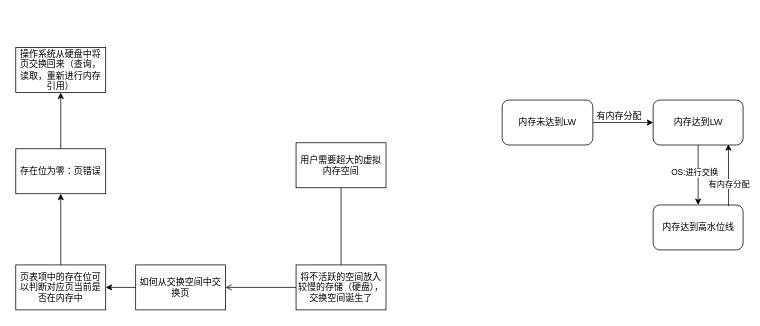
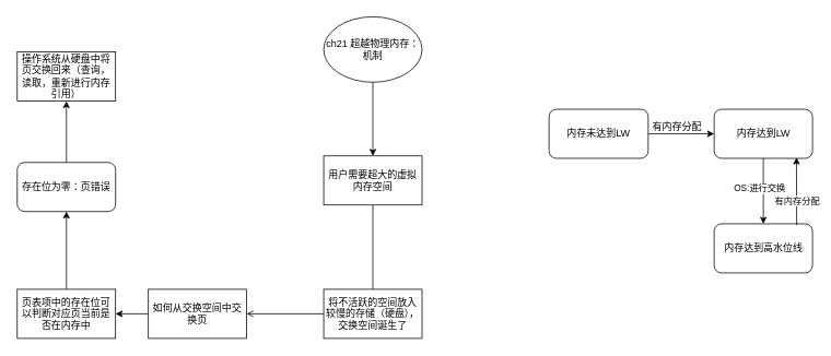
+ <mxCell id="3" value="ch21 超越物理内存：机制" style="ellipse;whiteSpace=wrap;html=1;" vertex="1" parent="1"><mxGeometry x="394" y="20" width="120" height="80" as="geometry" /></mxCell>
+ <mxCell id="2" value="" style="edgeStyle=orthogonalEdgeStyle;rounded=0;orthogonalLoop=1;jettySize=auto;html=1;" edge="1" parent="1" source="3" target="5"><mxGeometry relative="1" as="geometry" /></mxCell>
- <mxCell id="13" value="存在位为零：页错误" style="whiteSpace=wrap;html=1;" vertex="1" parent="1"><mxGeometry x="20" y="198" width="120" height="60" as="geometry" /></mxCell>
+ <mxCell id="13" value="存在位为零：页错误" style="whiteSpace=wrap;html=1;rounded=1;" vertex="1" parent="1"><mxGeometry x="20" y="198" width="120" height="60" as="geometry" /></mxCell>
